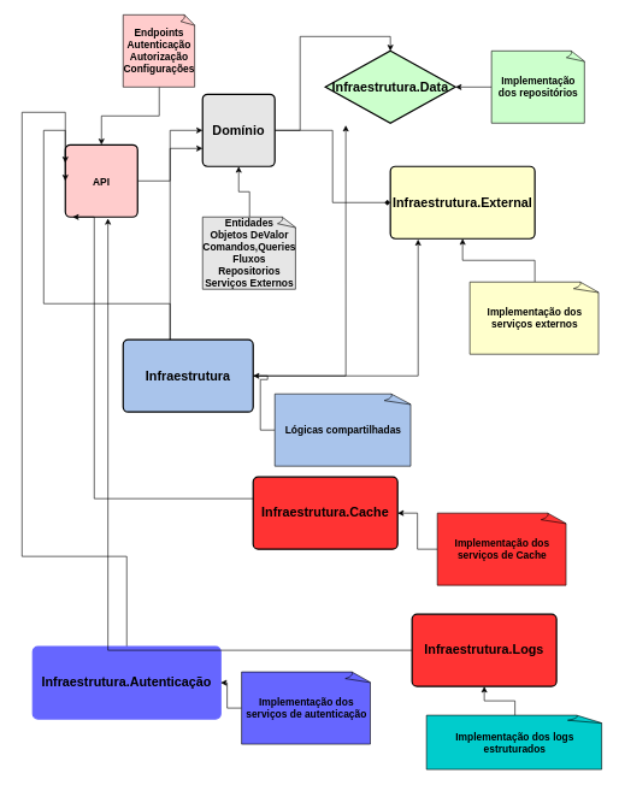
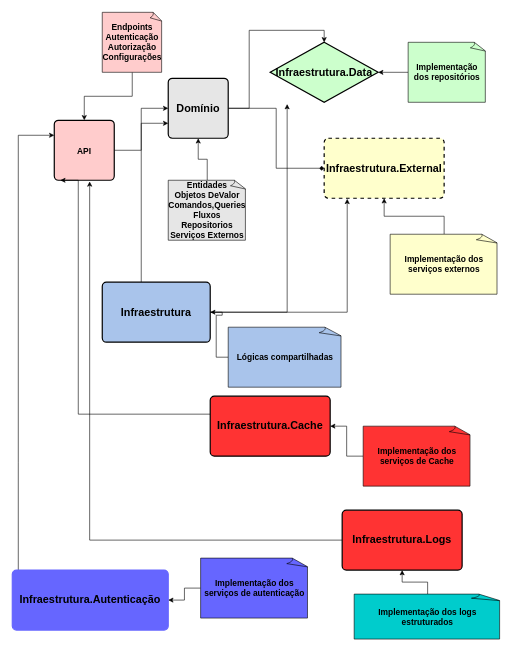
- <mxCell id="12" value="&lt;h2&gt;Infraestrutura.External&lt;/h2&gt;" style="rounded=1;whiteSpace=wrap;html=1;absoluteArcSize=1;arcSize=14;strokeWidth=2;fillColor=#FFFFCC;" parent="1" vertex="1"><mxGeometry x="540" y="230" width="200" height="100" as="geometry" /></mxCell>
+ <mxCell id="12" value="&lt;h2&gt;Infraestrutura.External&lt;/h2&gt;" style="rounded=1;whiteSpace=wrap;html=1;absoluteArcSize=1;arcSize=14;strokeWidth=2;fillColor=#FFFFCC;dashed=1;" parent="1" vertex="1"><mxGeometry x="540" y="230" width="200" height="100" as="geometry" /></mxCell>
- <mxCell id="19" style="edgeStyle=orthogonalEdgeStyle;rounded=0;orthogonalLoop=1;jettySize=auto;html=1;entryX=0;entryY=0.5;entryDx=0;entryDy=0;" parent="1" source="21" target="3" edge="1"><mxGeometry relative="1" as="geometry"><mxPoint x="20" y="350" as="targetPoint" /><Array as="points"><mxPoint x="235" y="420" /><mxPoint x="60" y="420" /><mxPoint x="60" y="180" /></Array></mxGeometry></mxCell>
- <mxCell id="29" value="&lt;h2&gt;Infraestrutura.Autenticação&lt;/h2&gt;" style="rounded=1;whiteSpace=wrap;html=1;absoluteArcSize=1;arcSize=14;strokeWidth=2;fillColor=#6666FF;strokeColor=#6666FF;" parent="1" vertex="1"><mxGeometry x="45" y="895" width="260" height="100" as="geometry" /></mxCell>
+ <mxCell id="29" value="&lt;h2&gt;Infraestrutura.Autenticação&lt;/h2&gt;" style="rounded=1;whiteSpace=wrap;html=1;absoluteArcSize=1;arcSize=14;strokeWidth=2;fillColor=#6666FF;strokeColor=#6666FF;" parent="1" vertex="1"><mxGeometry x="20" y="950" width="260" height="100" as="geometry" /></mxCell>
